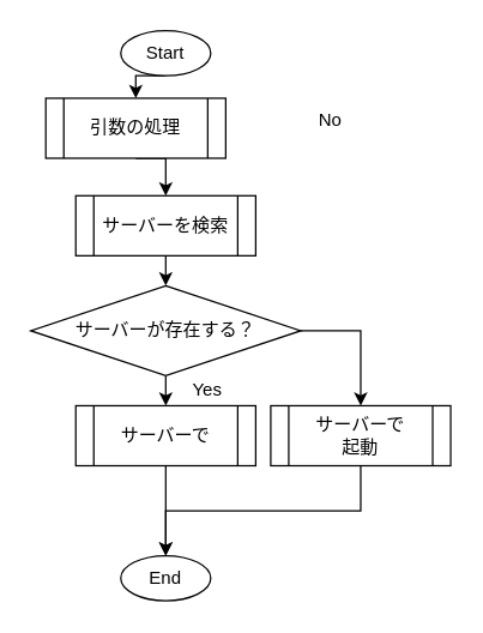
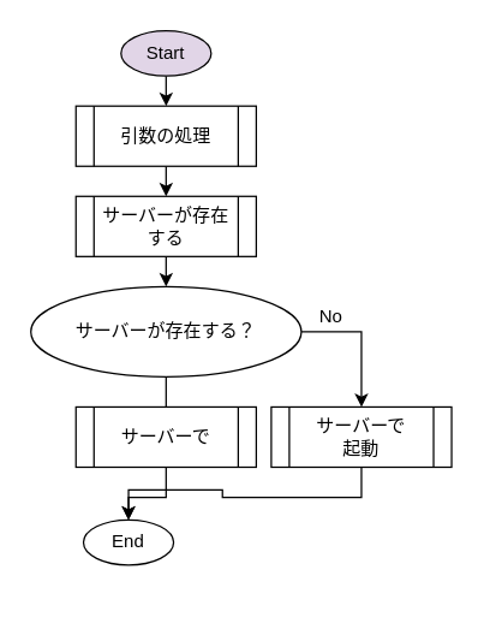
- <mxCell id="3" value="Start" style="ellipse;whiteSpace=wrap;html=1;" vertex="1" parent="1"><mxGeometry x="80" y="20" width="60" height="30" as="geometry" /></mxCell>
+ <mxCell id="3" value="Start" style="ellipse;whiteSpace=wrap;html=1;fillColor=#e1d5e7;" vertex="1" parent="1"><mxGeometry x="80" y="20" width="60" height="30" as="geometry" /></mxCell>
- <mxCell id="17" value="No" style="text;html=1;strokeColor=none;fillColor=none;align=center;verticalAlign=middle;whiteSpace=wrap;rounded=0;" vertex="1" parent="1"><mxGeometry x="200" y="70" width="40" height="20" as="geometry" /></mxCell>
+ <mxCell id="17" value="No" style="text;html=1;strokeColor=none;fillColor=none;align=center;verticalAlign=middle;whiteSpace=wrap;rounded=0;" vertex="1" parent="1"><mxGeometry x="200" y="200" width="40" height="20" as="geometry" /></mxCell>
- <mxCell id="6" value="引数の処理" style="shape=process;whiteSpace=wrap;html=1;backgroundOutline=1;" vertex="1" parent="1"><mxGeometry x="30" y="65" width="120" height="40" as="geometry" /></mxCell>
+ <mxCell id="6" value="引数の処理" style="shape=process;whiteSpace=wrap;html=1;backgroundOutline=1;" vertex="1" parent="1"><mxGeometry x="50" y="70" width="120" height="40" as="geometry" /></mxCell>
- <mxCell id="8" value="サーバーを検索" style="shape=process;whiteSpace=wrap;html=1;backgroundOutline=1;" vertex="1" parent="1"><mxGeometry x="50" y="130" width="120" height="40" as="geometry" /></mxCell>
+ <mxCell id="8" value="サーバーが存在する" style="shape=process;whiteSpace=wrap;html=1;backgroundOutline=1;" vertex="1" parent="1"><mxGeometry x="50" y="130" width="120" height="40" as="geometry" /></mxCell>
- <mxCell id="11" value="サーバーが存在する？" style="rhombus;whiteSpace=wrap;html=1;" vertex="1" parent="1"><mxGeometry x="20" y="190" width="180" height="60" as="geometry" /></mxCell>
+ <mxCell id="11" value="サーバーが存在する？" style="ellipse;whiteSpace=wrap;html=1;" vertex="1" parent="1"><mxGeometry x="20" y="190" width="180" height="60" as="geometry" /></mxCell>
- <mxCell id="16" value="Yes" style="text;html=1;strokeColor=none;fillColor=none;align=center;verticalAlign=middle;whiteSpace=wrap;rounded=0;" vertex="1" parent="1"><mxGeometry x="118" y="250" width="40" height="20" as="geometry" /></mxCell>
- <mxCell id="9" style="edgeStyle=orthogonalEdgeStyle;rounded=0;orthogonalLoop=1;jettySize=auto;html=1;exitX=0.5;exitY=1;exitDx=0;exitDy=0;entryX=0.5;entryY=0;entryDx=0;entryDy=0;" edge="1" parent="1" source="11" target="13"><mxGeometry relative="1" as="geometry" /></mxCell>
+ <mxCell id="9" style="edgeStyle=orthogonalEdgeStyle;rounded=0;orthogonalLoop=1;jettySize=auto;html=1;exitX=0.5;exitY=1;exitDx=0;exitDy=0;entryX=0.5;entryY=0;entryDx=0;entryDy=0;endArrow=none;" edge="1" parent="1" source="11" target="13"><mxGeometry relative="1" as="geometry" /></mxCell>
- <mxCell id="4" value="End" style="ellipse;whiteSpace=wrap;html=1;" vertex="1" parent="1"><mxGeometry x="80" y="370" width="60" height="30" as="geometry" /></mxCell>
+ <mxCell id="4" value="End" style="ellipse;whiteSpace=wrap;html=1;" vertex="1" parent="1"><mxGeometry x="55" y="345" width="60" height="30" as="geometry" /></mxCell>
